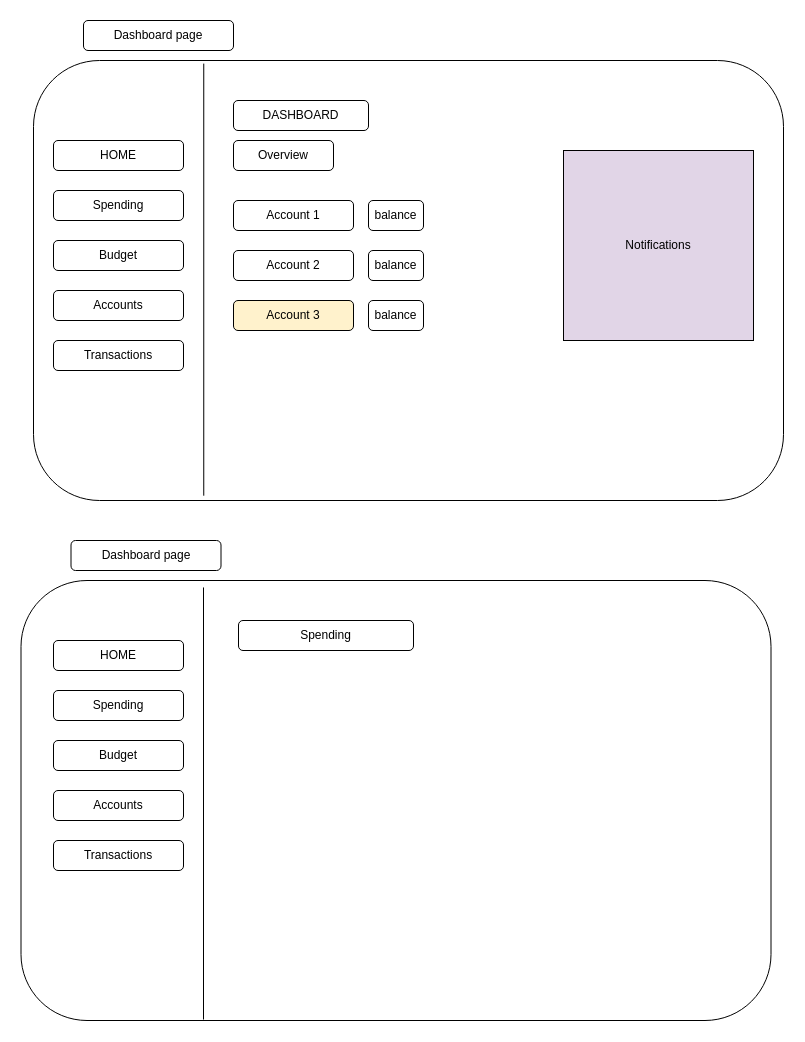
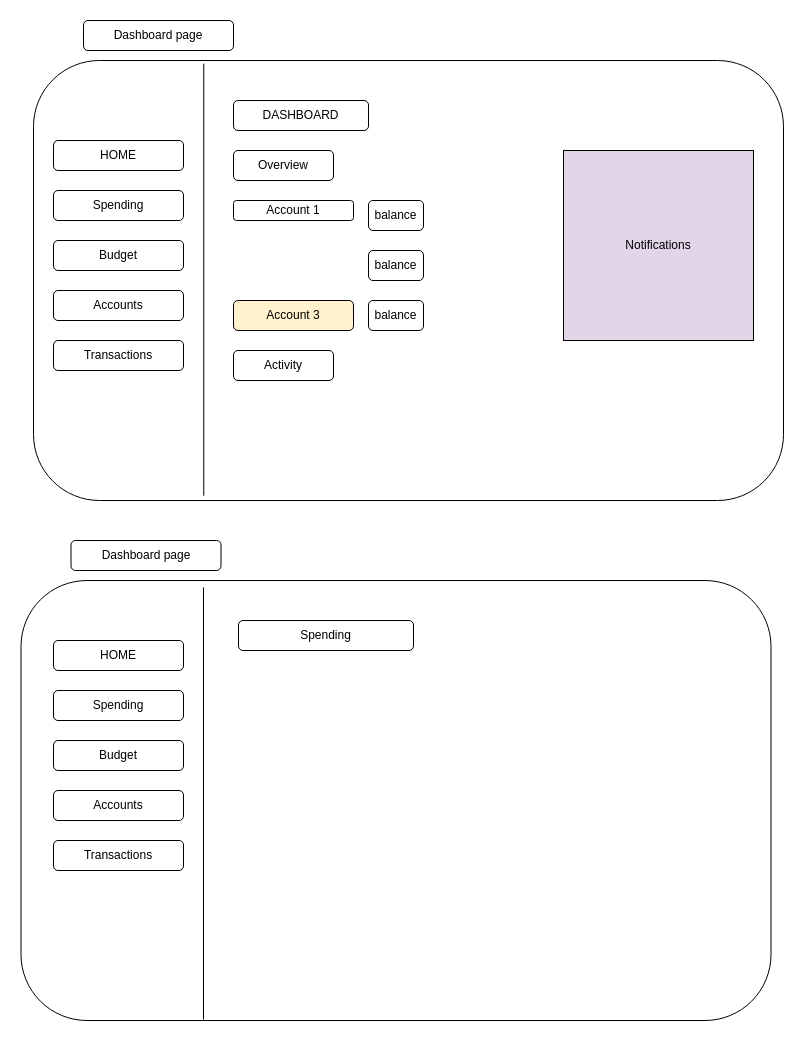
- <mxCell id="5" value="Overview" style="rounded=1;whiteSpace=wrap;html=1;" vertex="1" parent="1"><mxGeometry x="233" y="140" width="100" height="30" as="geometry" /></mxCell>
+ <mxCell id="5" value="Overview" style="rounded=1;whiteSpace=wrap;html=1;" vertex="1" parent="1"><mxGeometry x="233" y="150" width="100" height="30" as="geometry" /></mxCell>
- <mxCell id="6" value="Account 1" style="rounded=1;whiteSpace=wrap;html=1;" vertex="1" parent="1"><mxGeometry x="233" y="200" width="120" height="30" as="geometry" /></mxCell>
+ <mxCell id="6" value="Account 1" style="rounded=1;whiteSpace=wrap;html=1;" vertex="1" parent="1"><mxGeometry x="233" y="200" width="120" height="20" as="geometry" /></mxCell>
- <mxCell id="7" value="Account 2" style="rounded=1;whiteSpace=wrap;html=1;" vertex="1" parent="1"><mxGeometry x="233" y="250" width="120" height="30" as="geometry" /></mxCell>
+ <mxCell id="18" value="Activity" style="rounded=1;whiteSpace=wrap;html=1;" vertex="1" parent="1"><mxGeometry x="233" y="350" width="100" height="30" as="geometry" /></mxCell>
